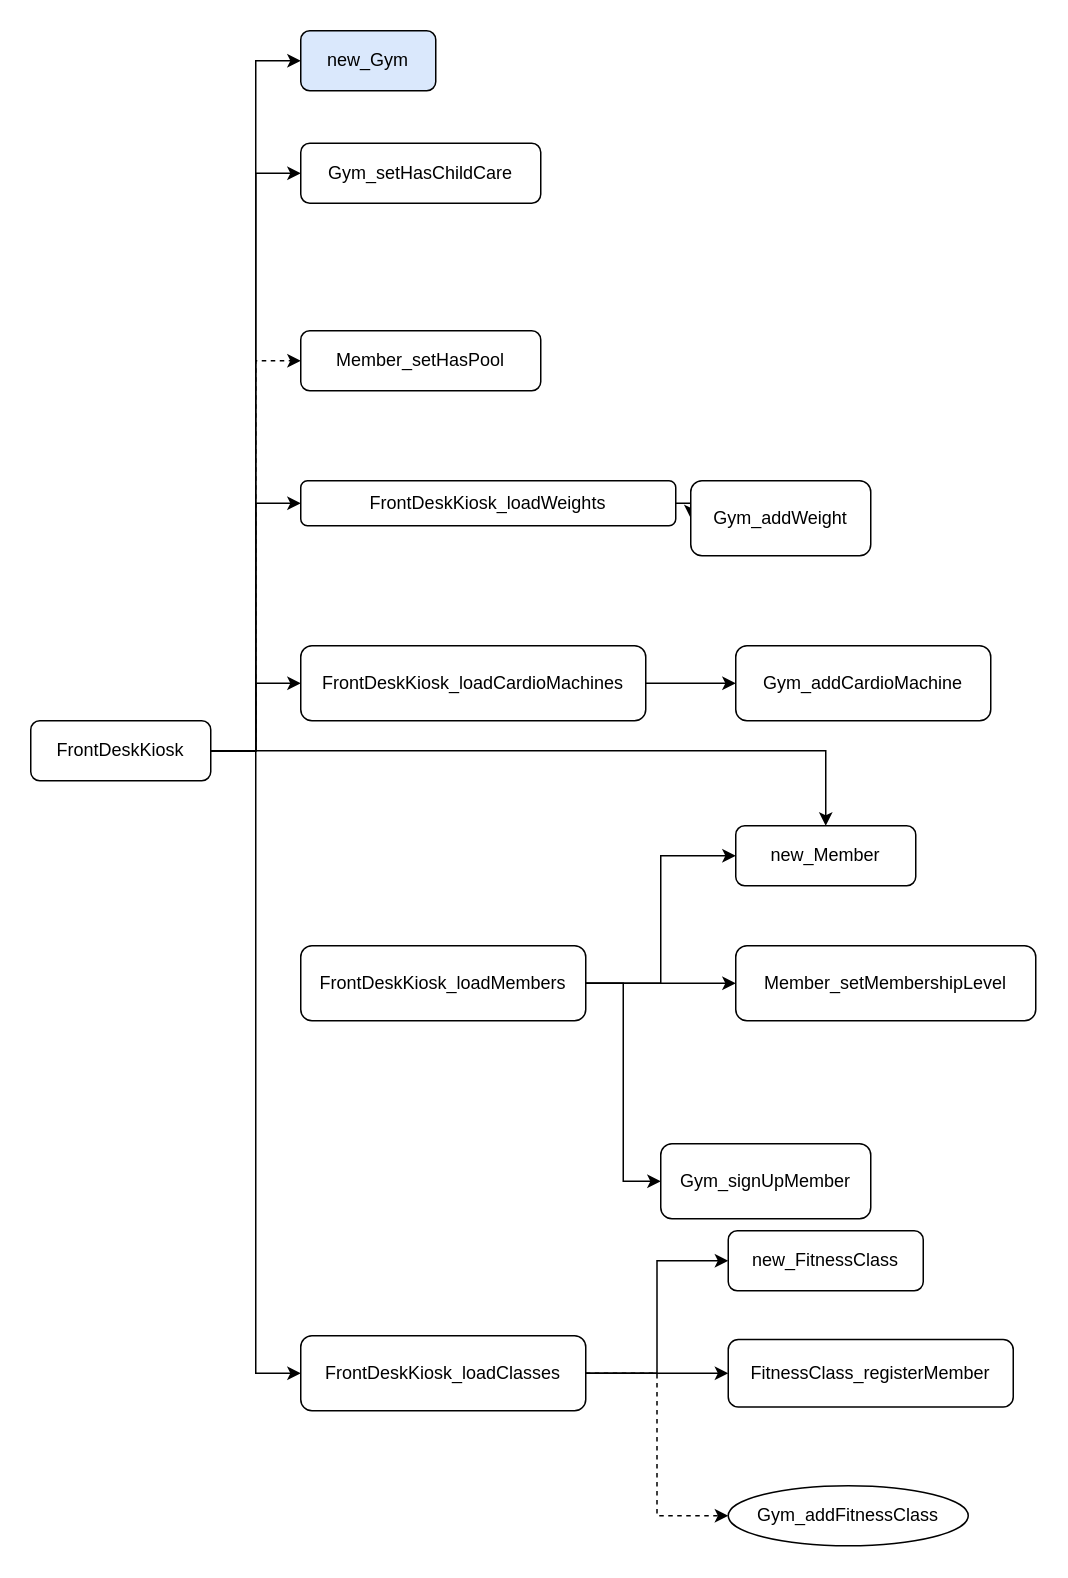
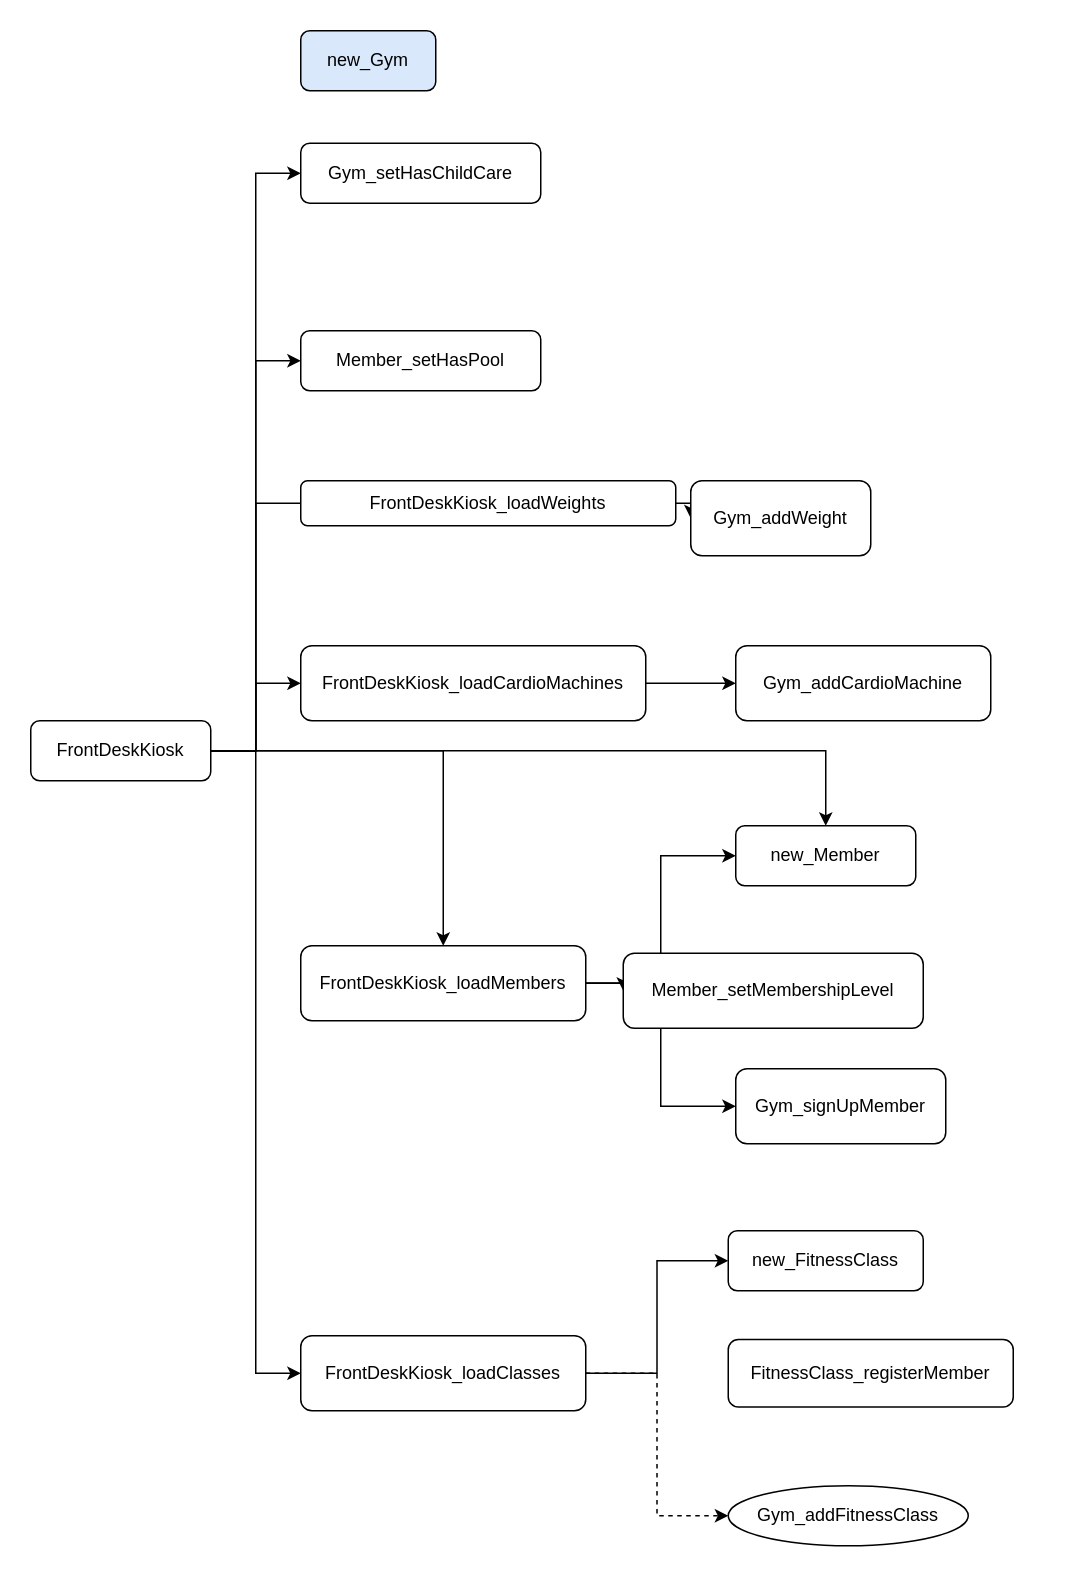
- <mxCell id="3" style="edgeStyle=orthogonalEdgeStyle;rounded=0;orthogonalLoop=1;jettySize=auto;html=1;exitX=1;exitY=0.5;exitDx=0;exitDy=0;entryX=0;entryY=0.5;entryDx=0;entryDy=0;" edge="1" parent="1" source="9" target="10"><mxGeometry relative="1" as="geometry" /></mxCell>
+ <mxCell id="3" style="edgeStyle=orthogonalEdgeStyle;rounded=0;orthogonalLoop=1;jettySize=auto;html=1;exitX=1;exitY=0.5;exitDx=0;exitDy=0;" edge="1" parent="1" source="9" target="22"><mxGeometry relative="1" as="geometry" /></mxCell>
- <mxCell id="2" style="edgeStyle=orthogonalEdgeStyle;rounded=0;orthogonalLoop=1;jettySize=auto;html=1;exitX=1;exitY=0.5;exitDx=0;exitDy=0;entryX=0;entryY=0.5;entryDx=0;entryDy=0;dashed=1;" edge="1" parent="1" source="9" target="12"><mxGeometry relative="1" as="geometry" /></mxCell>
+ <mxCell id="2" style="edgeStyle=orthogonalEdgeStyle;rounded=0;orthogonalLoop=1;jettySize=auto;html=1;exitX=1;exitY=0.5;exitDx=0;exitDy=0;entryX=0;entryY=0.5;entryDx=0;entryDy=0;" edge="1" parent="1" source="9" target="12"><mxGeometry relative="1" as="geometry" /></mxCell>
- <mxCell id="5" style="edgeStyle=orthogonalEdgeStyle;rounded=0;orthogonalLoop=1;jettySize=auto;html=1;exitX=1;exitY=0.5;exitDx=0;exitDy=0;entryX=0;entryY=0.5;entryDx=0;entryDy=0;" edge="1" parent="1" source="9" target="14"><mxGeometry relative="1" as="geometry" /></mxCell>
+ <mxCell id="5" style="edgeStyle=orthogonalEdgeStyle;rounded=0;orthogonalLoop=1;jettySize=auto;html=1;exitX=1;exitY=0.5;exitDx=0;exitDy=0;entryX=0;entryY=0.5;entryDx=0;entryDy=0;endArrow=none;" edge="1" parent="1" source="9" target="14"><mxGeometry relative="1" as="geometry" /></mxCell>
- <mxCell id="24" value="Member_setMembershipLevel" style="rounded=1;whiteSpace=wrap;html=1;" vertex="1" parent="1"><mxGeometry x="490" y="630" width="200" height="50" as="geometry" /></mxCell>
+ <mxCell id="24" value="Member_setMembershipLevel" style="rounded=1;whiteSpace=wrap;html=1;" vertex="1" parent="1"><mxGeometry x="415" y="635" width="200" height="50" as="geometry" /></mxCell>
- <mxCell id="25" value="Gym_signUpMember" style="rounded=1;whiteSpace=wrap;html=1;" vertex="1" parent="1"><mxGeometry x="440" y="762" width="140" height="50" as="geometry" /></mxCell>
+ <mxCell id="25" value="Gym_signUpMember" style="rounded=1;whiteSpace=wrap;html=1;" vertex="1" parent="1"><mxGeometry x="490" y="712" width="140" height="50" as="geometry" /></mxCell>
- <mxCell id="27" style="edgeStyle=orthogonalEdgeStyle;rounded=0;orthogonalLoop=1;jettySize=auto;html=1;exitX=1;exitY=0.5;exitDx=0;exitDy=0;entryX=0;entryY=0.5;entryDx=0;entryDy=0;" edge="1" parent="1" source="29" target="31"><mxGeometry relative="1" as="geometry" /></mxCell>
